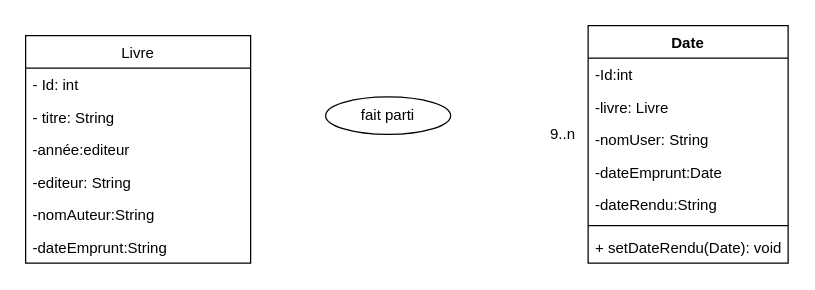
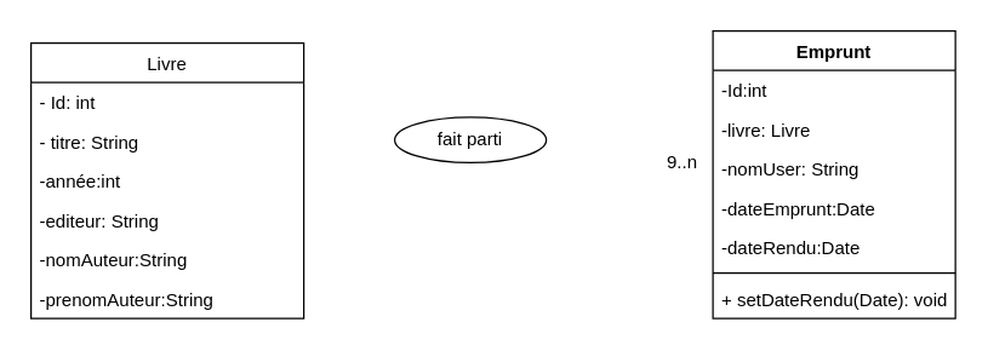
- <mxCell id="9" value="Date" style="swimlane;fontStyle=1;align=center;verticalAlign=top;childLayout=stackLayout;horizontal=1;startSize=26;horizontalStack=0;resizeParent=1;resizeParentMax=0;resizeLast=0;collapsible=1;marginBottom=0;" vertex="1" parent="1"><mxGeometry x="470" y="20" width="160" height="190" as="geometry" /></mxCell>
+ <mxCell id="9" value="Emprunt" style="swimlane;fontStyle=1;align=center;verticalAlign=top;childLayout=stackLayout;horizontal=1;startSize=26;horizontalStack=0;resizeParent=1;resizeParentMax=0;resizeLast=0;collapsible=1;marginBottom=0;" vertex="1" parent="1"><mxGeometry x="470" y="20" width="160" height="190" as="geometry" /></mxCell>
- <mxCell id="5" value="-année:editeur" style="text;strokeColor=none;fillColor=none;align=left;verticalAlign=top;spacingLeft=4;spacingRight=4;overflow=hidden;rotatable=0;points=[[0,0.5],[1,0.5]];portConstraint=eastwest;" vertex="1" parent="2"><mxGeometry y="78" width="180" height="26" as="geometry" /></mxCell>
+ <mxCell id="5" value="-année:int" style="text;strokeColor=none;fillColor=none;align=left;verticalAlign=top;spacingLeft=4;spacingRight=4;overflow=hidden;rotatable=0;points=[[0,0.5],[1,0.5]];portConstraint=eastwest;" vertex="1" parent="2"><mxGeometry y="78" width="180" height="26" as="geometry" /></mxCell>
- <mxCell id="14" value="-dateRendu:String" style="text;strokeColor=none;fillColor=none;align=left;verticalAlign=top;spacingLeft=4;spacingRight=4;overflow=hidden;rotatable=0;points=[[0,0.5],[1,0.5]];portConstraint=eastwest;" vertex="1" parent="9"><mxGeometry y="130" width="160" height="26" as="geometry" /></mxCell>
+ <mxCell id="14" value="-dateRendu:Date" style="text;strokeColor=none;fillColor=none;align=left;verticalAlign=top;spacingLeft=4;spacingRight=4;overflow=hidden;rotatable=0;points=[[0,0.5],[1,0.5]];portConstraint=eastwest;" vertex="1" parent="9"><mxGeometry y="130" width="160" height="26" as="geometry" /></mxCell>
- <mxCell id="8" value="-dateEmprunt:String" style="text;strokeColor=none;fillColor=none;align=left;verticalAlign=top;spacingLeft=4;spacingRight=4;overflow=hidden;rotatable=0;points=[[0,0.5],[1,0.5]];portConstraint=eastwest;" vertex="1" parent="2"><mxGeometry y="156" width="180" height="26" as="geometry" /></mxCell>
+ <mxCell id="8" value="-prenomAuteur:String" style="text;strokeColor=none;fillColor=none;align=left;verticalAlign=top;spacingLeft=4;spacingRight=4;overflow=hidden;rotatable=0;points=[[0,0.5],[1,0.5]];portConstraint=eastwest;" vertex="1" parent="2"><mxGeometry y="156" width="180" height="26" as="geometry" /></mxCell>
